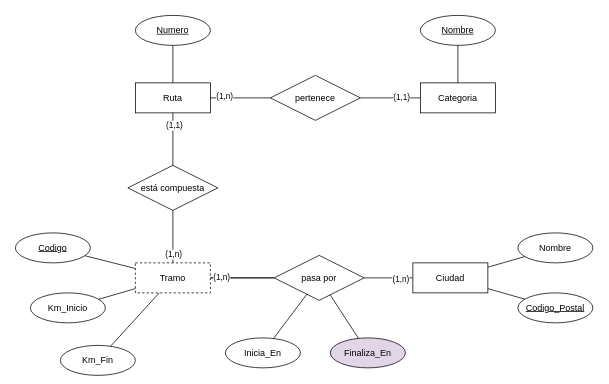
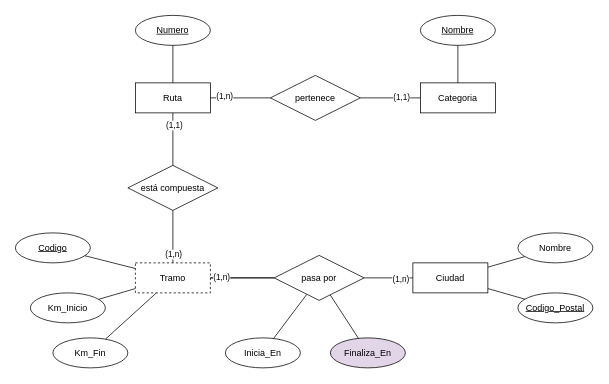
- <mxCell id="27" value="Km_Fin" style="ellipse;whiteSpace=wrap;html=1;align=center;" parent="1" vertex="1"><mxGeometry x="80" y="460" width="100" height="40" as="geometry" /></mxCell>
+ <mxCell id="27" value="Km_Fin" style="ellipse;whiteSpace=wrap;html=1;align=center;" parent="1" vertex="1"><mxGeometry x="70" y="450" width="100" height="40" as="geometry" /></mxCell>
